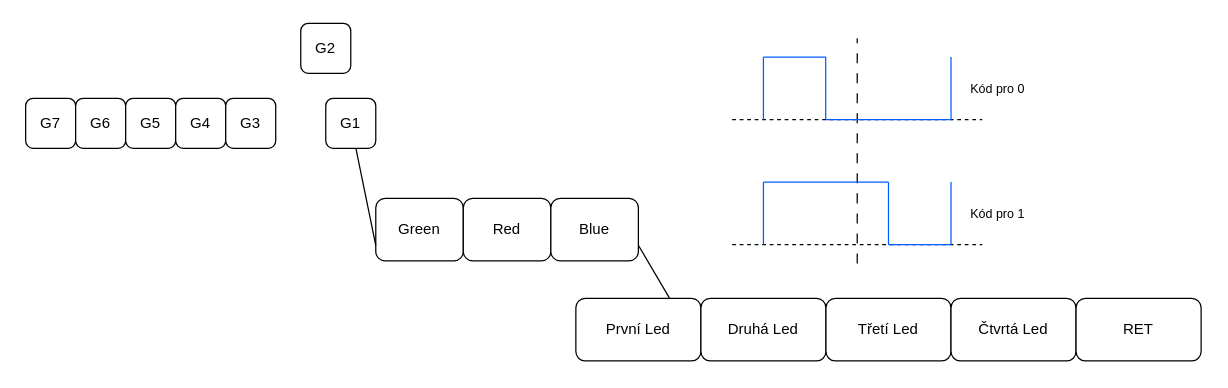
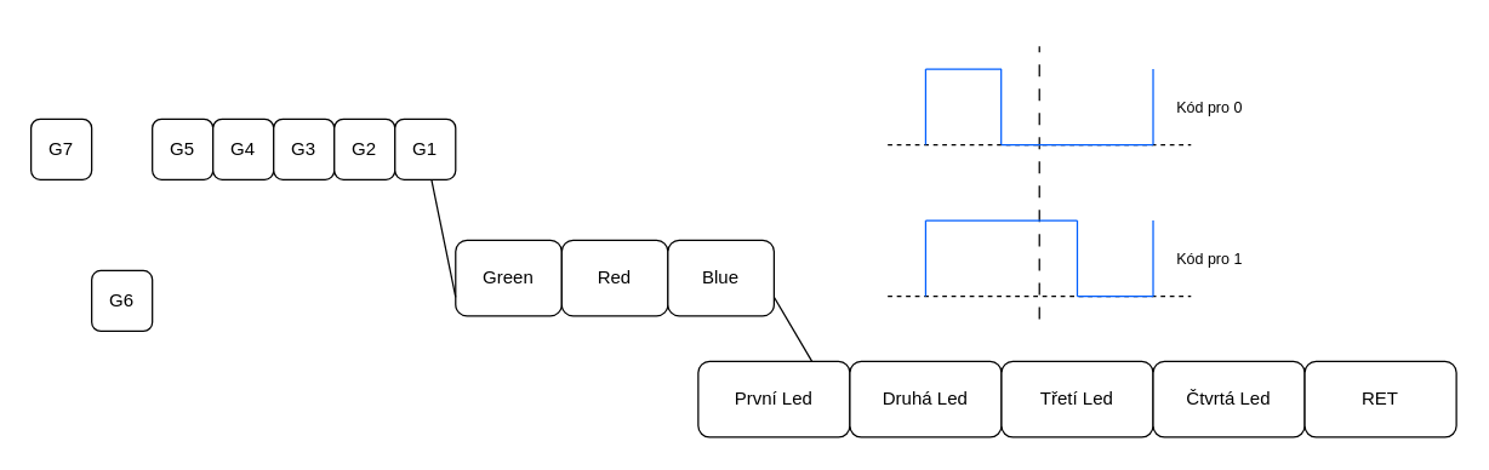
- <mxCell id="7" value="G2" style="rounded=1;whiteSpace=wrap;html=1;" vertex="1" parent="1"><mxGeometry x="240" y="18" width="40" height="40" as="geometry" /></mxCell>
+ <mxCell id="7" value="G2" style="rounded=1;whiteSpace=wrap;html=1;" vertex="1" parent="1"><mxGeometry x="220" y="78" width="40" height="40" as="geometry" /></mxCell>
- <mxCell id="3" value="G6" style="rounded=1;whiteSpace=wrap;html=1;" vertex="1" parent="1"><mxGeometry x="60" y="78" width="40" height="40" as="geometry" /></mxCell>
+ <mxCell id="3" value="G6" style="rounded=1;whiteSpace=wrap;html=1;" vertex="1" parent="1"><mxGeometry x="60" y="178" width="40" height="40" as="geometry" /></mxCell>
